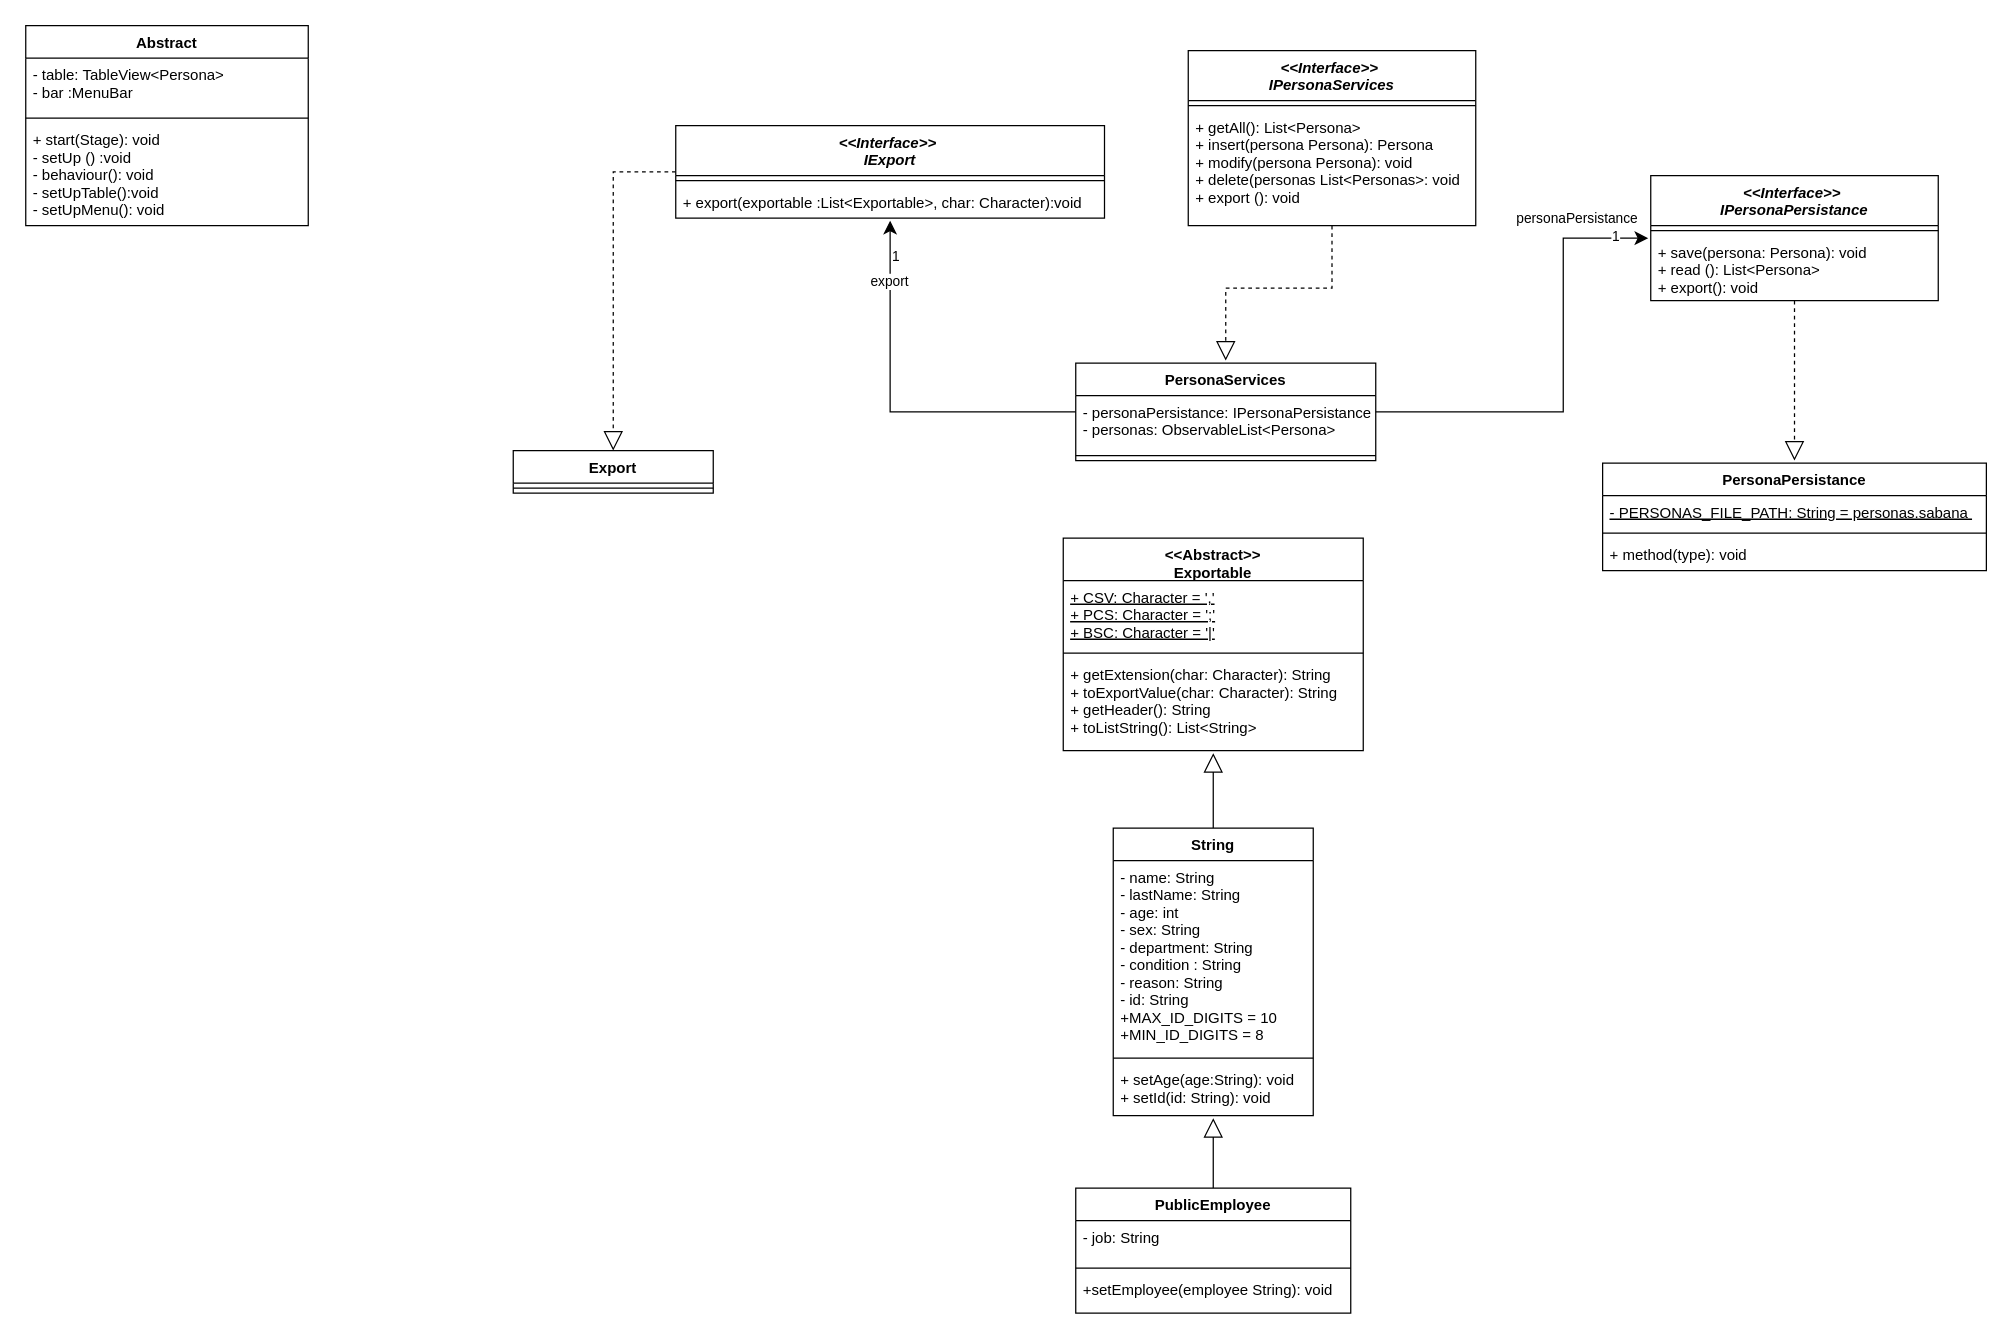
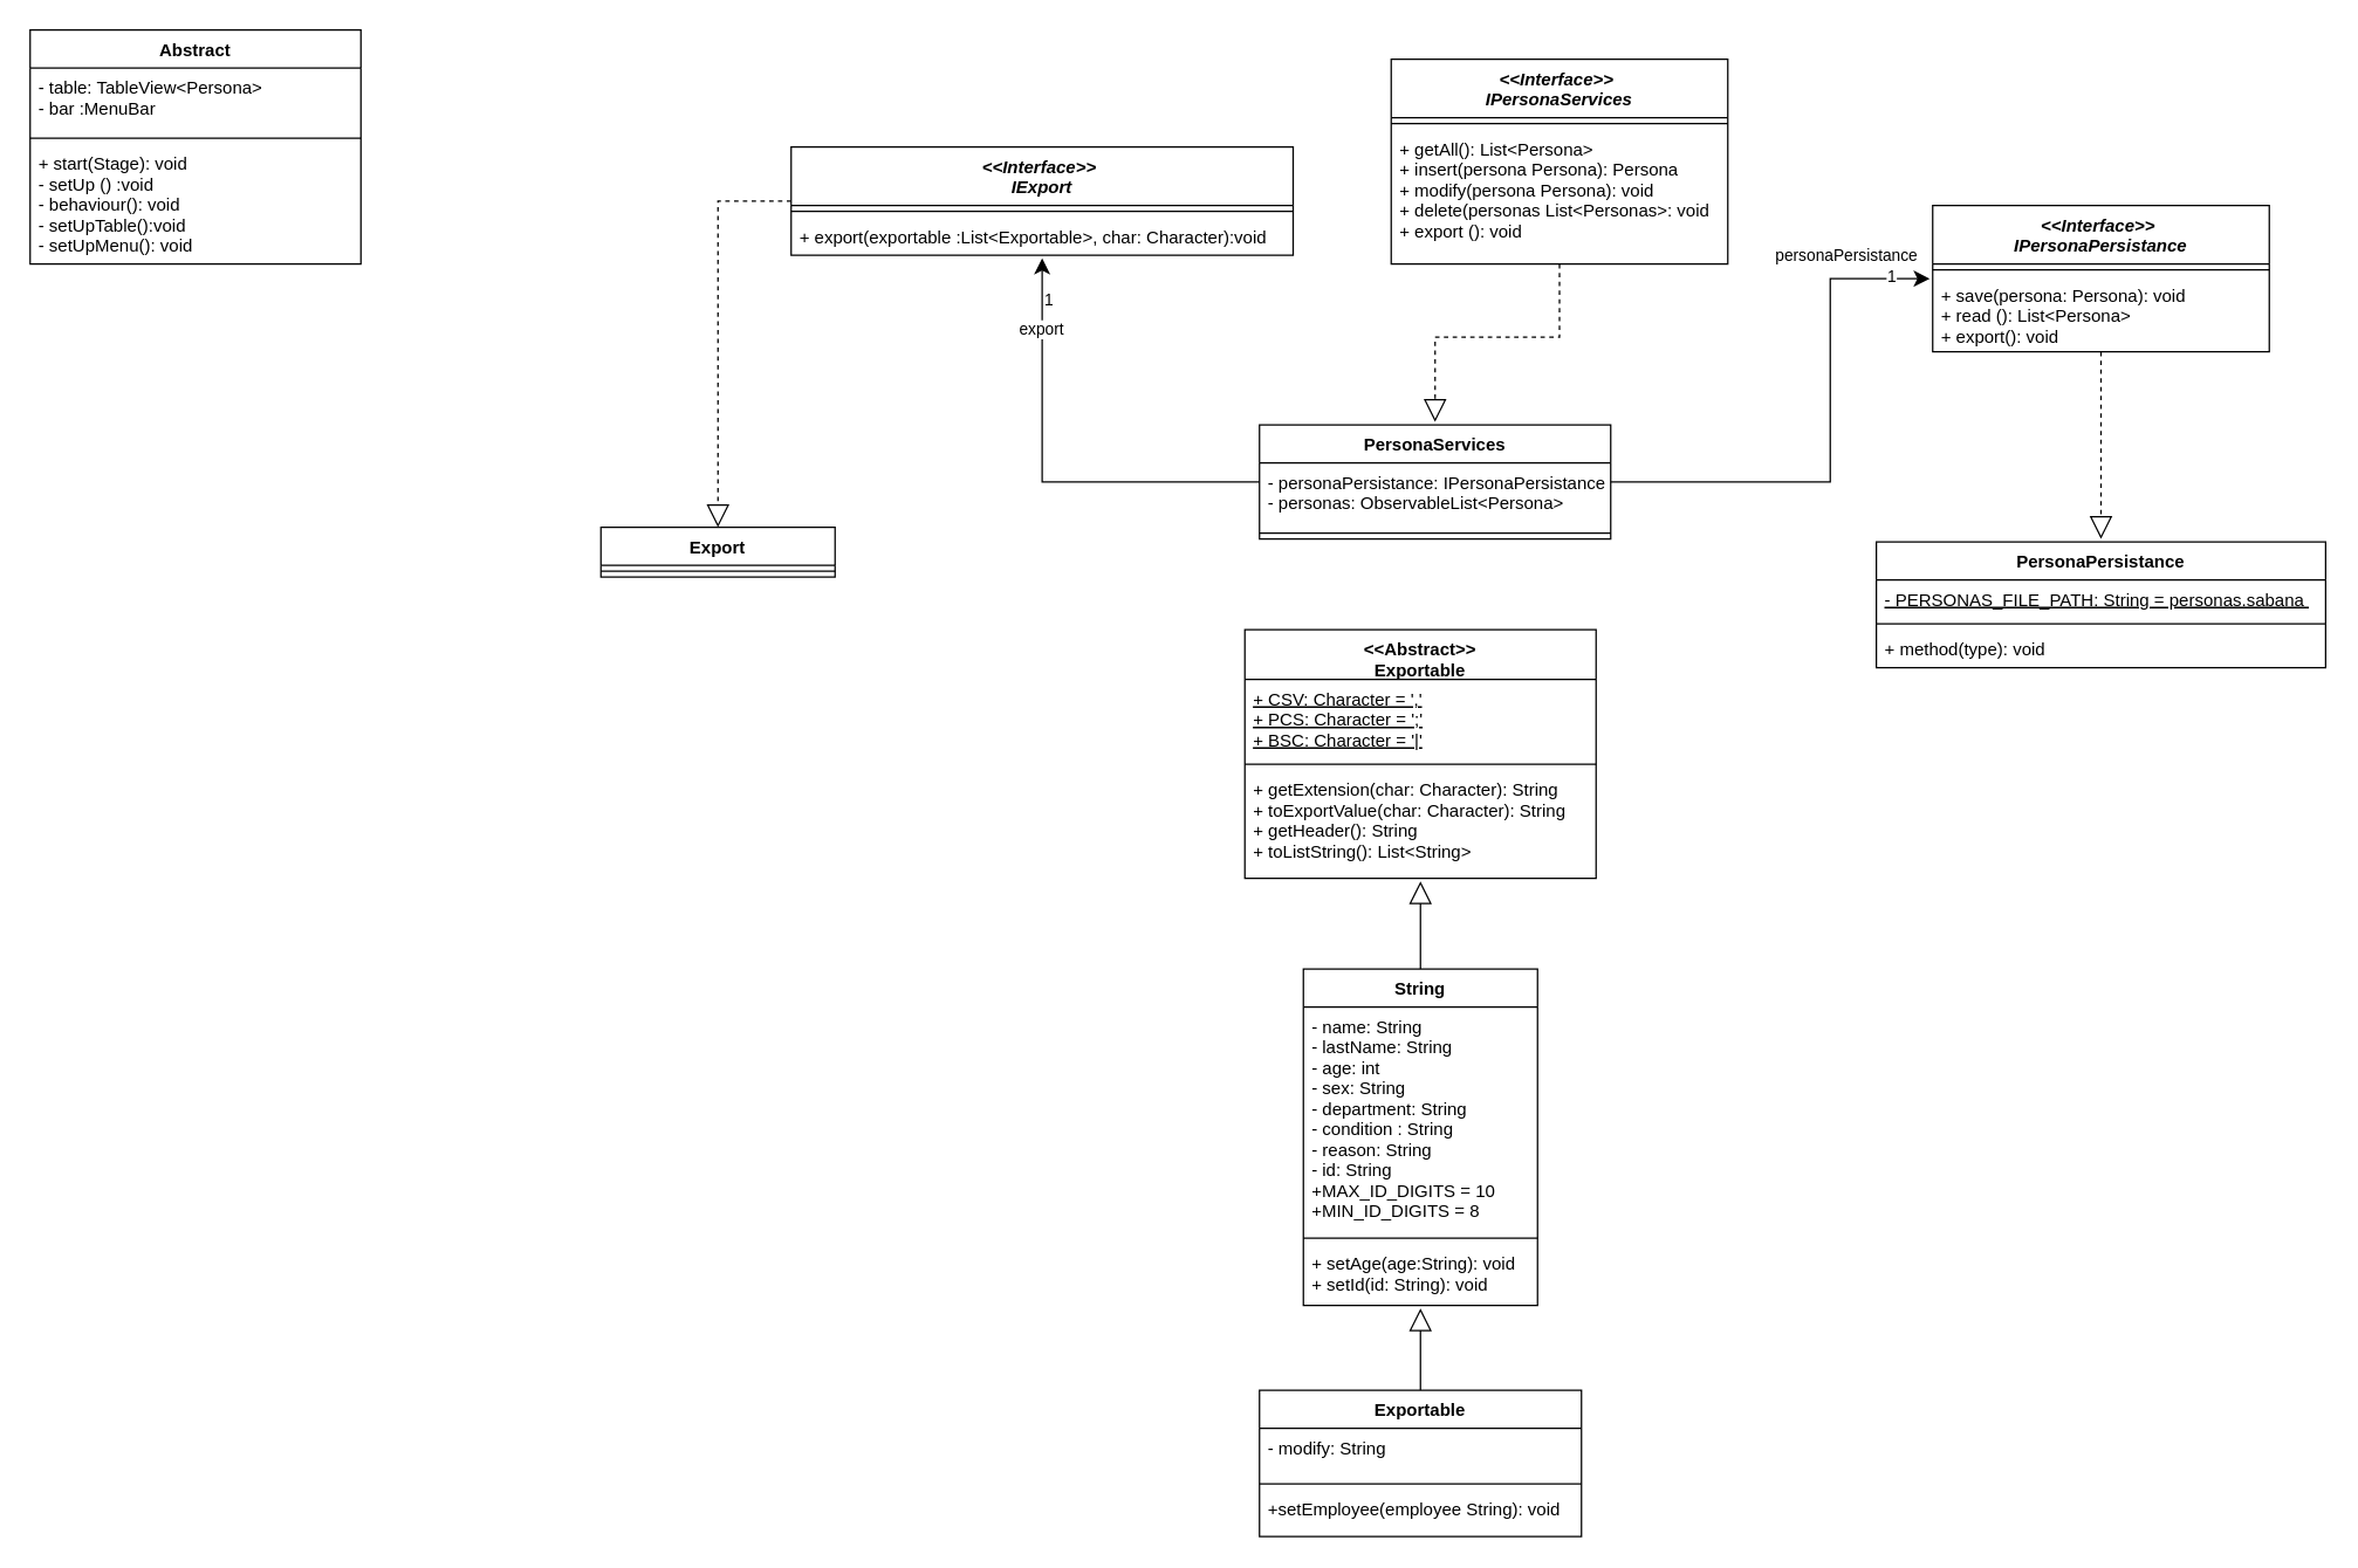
- <mxCell id="21" value="PublicEmployee" style="swimlane;fontStyle=1;align=center;verticalAlign=top;childLayout=stackLayout;horizontal=1;startSize=26;horizontalStack=0;resizeParent=1;resizeParentMax=0;resizeLast=0;collapsible=1;marginBottom=0;" parent="1" vertex="1"><mxGeometry x="860" y="950" width="220" height="100" as="geometry" /></mxCell>
+ <mxCell id="21" value="Exportable" style="swimlane;fontStyle=1;align=center;verticalAlign=top;childLayout=stackLayout;horizontal=1;startSize=26;horizontalStack=0;resizeParent=1;resizeParentMax=0;resizeLast=0;collapsible=1;marginBottom=0;" parent="1" vertex="1"><mxGeometry x="860" y="950" width="220" height="100" as="geometry" /></mxCell>
- <mxCell id="22" value="- job: String&#10;" style="text;strokeColor=none;fillColor=none;align=left;verticalAlign=top;spacingLeft=4;spacingRight=4;overflow=hidden;rotatable=0;points=[[0,0.5],[1,0.5]];portConstraint=eastwest;" parent="21" vertex="1"><mxGeometry y="26" width="220" height="34" as="geometry" /></mxCell>
+ <mxCell id="22" value="- modify: String&#10;" style="text;strokeColor=none;fillColor=none;align=left;verticalAlign=top;spacingLeft=4;spacingRight=4;overflow=hidden;rotatable=0;points=[[0,0.5],[1,0.5]];portConstraint=eastwest;" parent="21" vertex="1"><mxGeometry y="26" width="220" height="34" as="geometry" /></mxCell>
